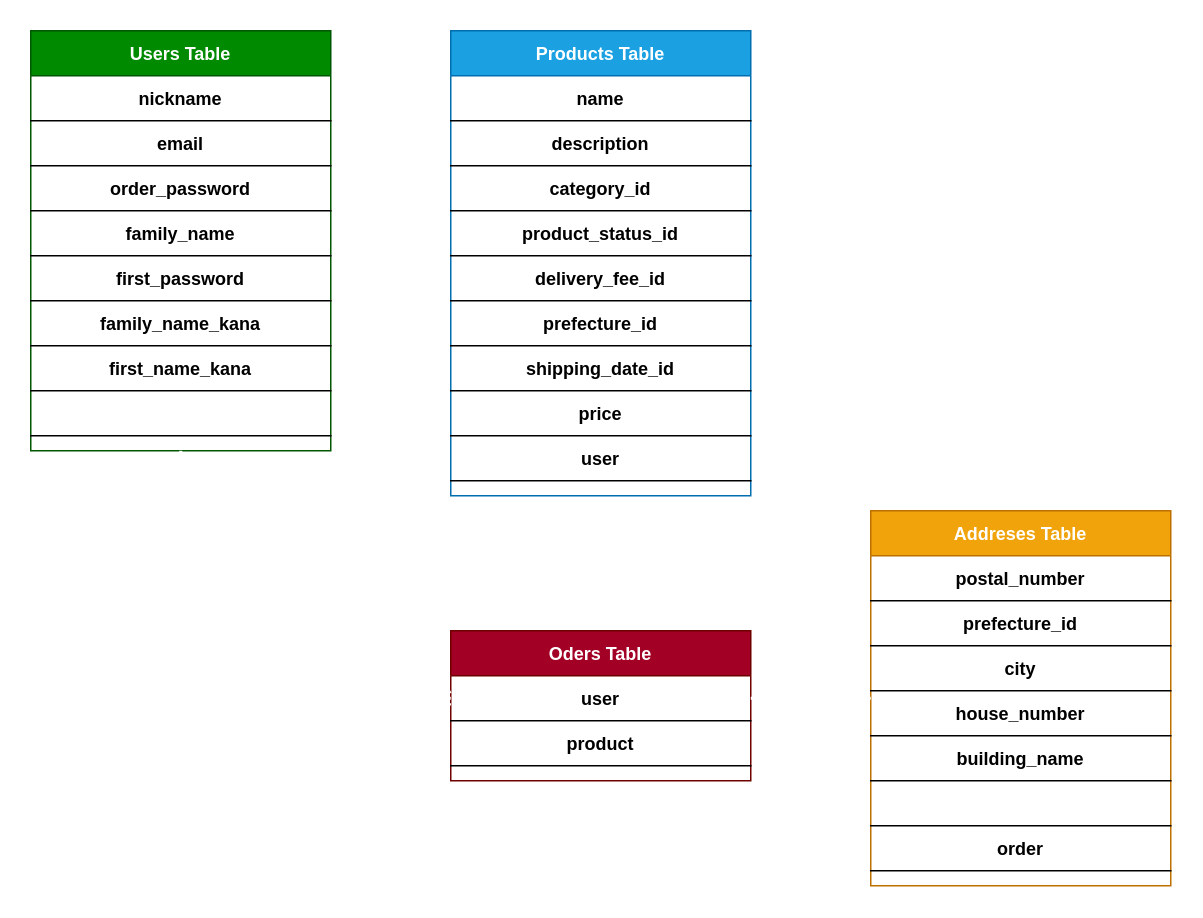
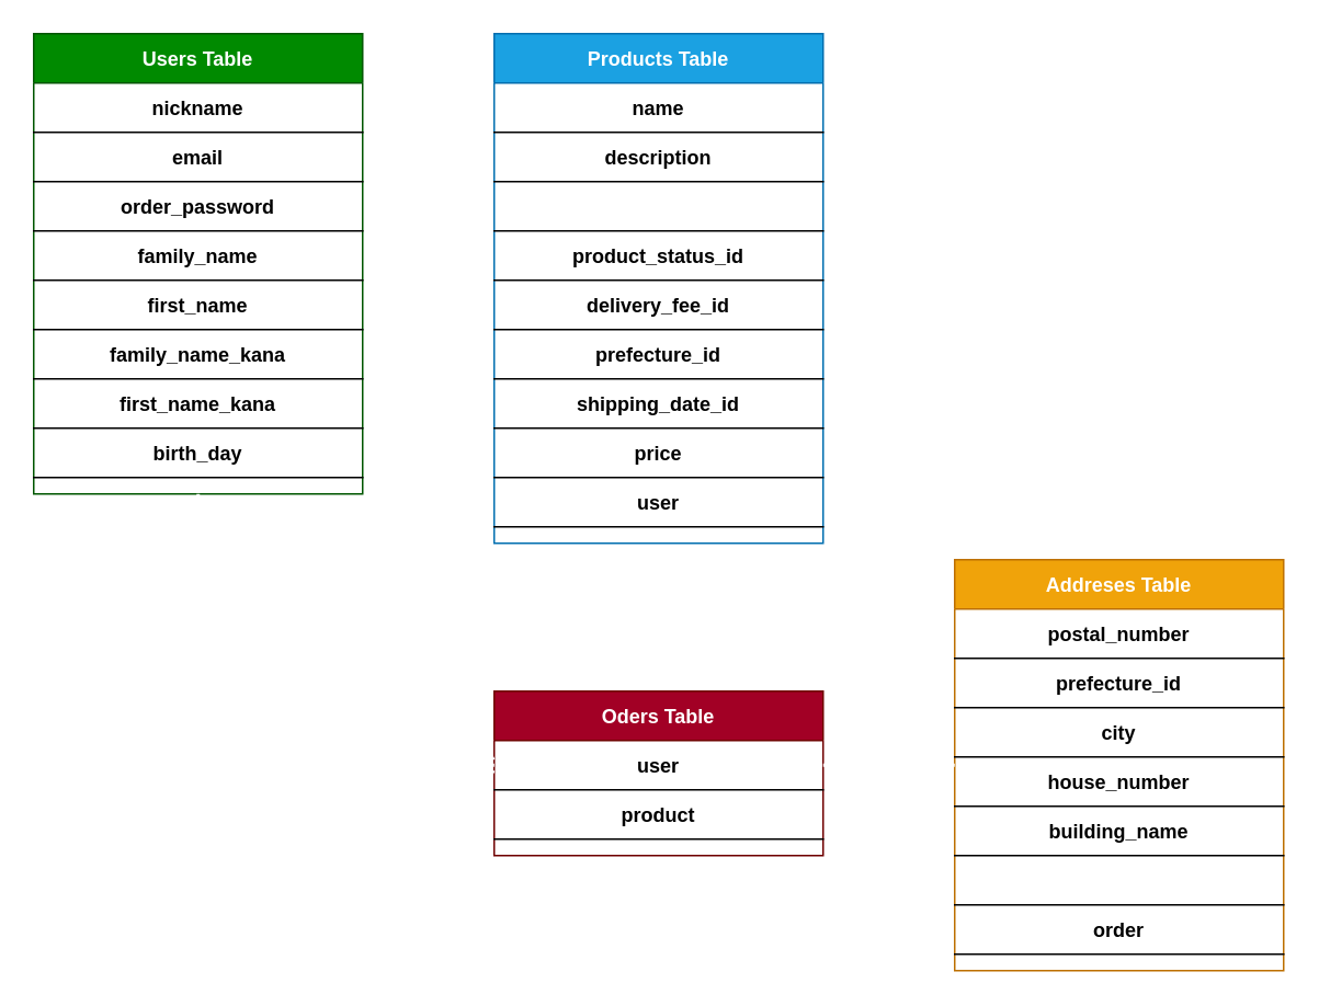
- <mxCell id="27" value="category_id" style="shape=partialRectangle;connectable=0;fillColor=none;top=0;left=0;bottom=0;right=0;fontStyle=1;overflow=hidden;" parent="26" vertex="1"><mxGeometry width="200" height="30" as="geometry" /></mxCell>
- <mxCell id="13" value="first_password" style="shape=partialRectangle;connectable=0;fillColor=none;top=0;left=0;bottom=0;right=0;fontStyle=1;overflow=hidden;" parent="12" vertex="1"><mxGeometry width="200" height="30" as="geometry" /></mxCell>
+ <mxCell id="13" value="first_name" style="shape=partialRectangle;connectable=0;fillColor=none;top=0;left=0;bottom=0;right=0;fontStyle=1;overflow=hidden;" parent="12" vertex="1"><mxGeometry width="200" height="30" as="geometry" /></mxCell>
+ <mxCell id="19" value="birth_day" style="shape=partialRectangle;connectable=0;fillColor=none;top=0;left=0;bottom=0;right=0;fontStyle=1;overflow=hidden;" parent="18" vertex="1"><mxGeometry width="200" height="30" as="geometry" /></mxCell>
